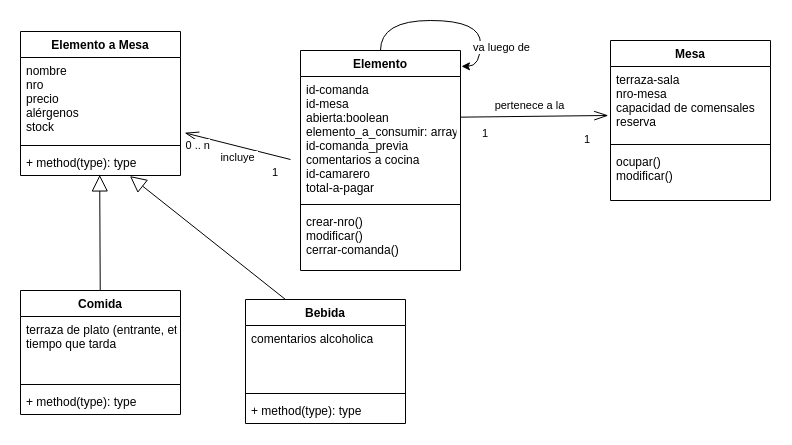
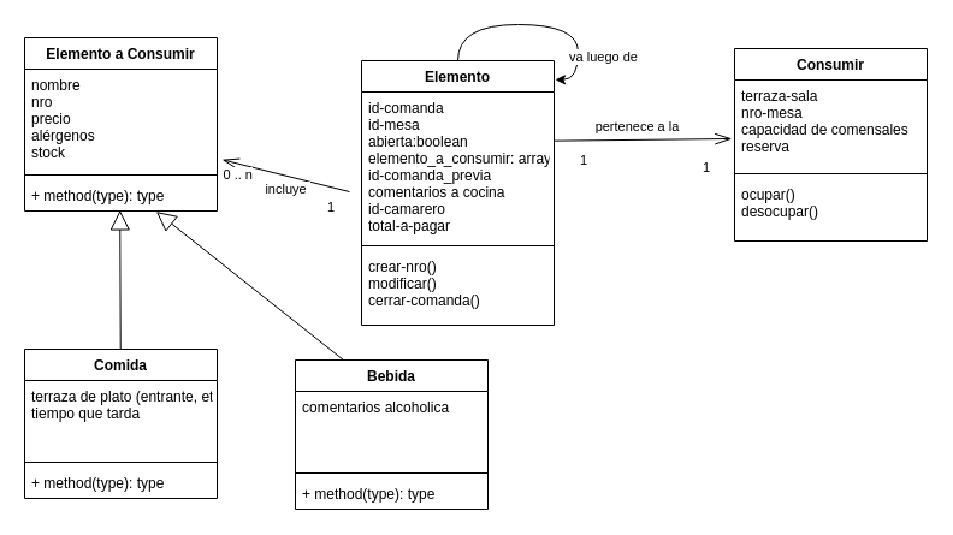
- <mxCell id="8" value="Elemento a Mesa" style="swimlane;fontStyle=1;align=center;verticalAlign=top;childLayout=stackLayout;horizontal=1;startSize=26;horizontalStack=0;resizeParent=1;resizeParentMax=0;resizeLast=0;collapsible=1;marginBottom=0;" parent="1" vertex="1"><mxGeometry x="20" y="31" width="160" height="144" as="geometry" /></mxCell>
+ <mxCell id="8" value="Elemento a Consumir" style="swimlane;fontStyle=1;align=center;verticalAlign=top;childLayout=stackLayout;horizontal=1;startSize=26;horizontalStack=0;resizeParent=1;resizeParentMax=0;resizeLast=0;collapsible=1;marginBottom=0;" parent="1" vertex="1"><mxGeometry x="20" y="31" width="160" height="144" as="geometry" /></mxCell>
- <mxCell id="12" value="Mesa" style="swimlane;fontStyle=1;align=center;verticalAlign=top;childLayout=stackLayout;horizontal=1;startSize=26;horizontalStack=0;resizeParent=1;resizeParentMax=0;resizeLast=0;collapsible=1;marginBottom=0;" parent="1" vertex="1"><mxGeometry x="610" y="40" width="160" height="160" as="geometry" /></mxCell>
+ <mxCell id="12" value="Consumir" style="swimlane;fontStyle=1;align=center;verticalAlign=top;childLayout=stackLayout;horizontal=1;startSize=26;horizontalStack=0;resizeParent=1;resizeParentMax=0;resizeLast=0;collapsible=1;marginBottom=0;" parent="1" vertex="1"><mxGeometry x="610" y="40" width="160" height="160" as="geometry" /></mxCell>
- <mxCell id="15" value="ocupar()&#10;modificar()&#10;" style="text;strokeColor=none;fillColor=none;align=left;verticalAlign=top;spacingLeft=4;spacingRight=4;overflow=hidden;rotatable=0;points=[[0,0.5],[1,0.5]];portConstraint=eastwest;" parent="12" vertex="1"><mxGeometry y="108" width="160" height="52" as="geometry" /></mxCell>
+ <mxCell id="15" value="ocupar()&#10;desocupar()&#10;" style="text;strokeColor=none;fillColor=none;align=left;verticalAlign=top;spacingLeft=4;spacingRight=4;overflow=hidden;rotatable=0;points=[[0,0.5],[1,0.5]];portConstraint=eastwest;" parent="12" vertex="1"><mxGeometry y="108" width="160" height="52" as="geometry" /></mxCell>
